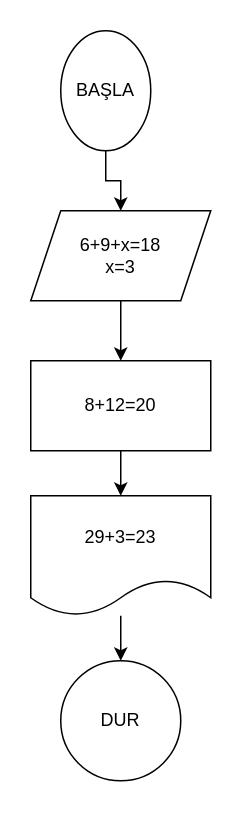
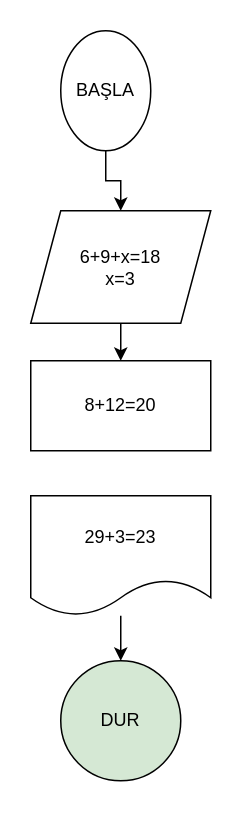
- <mxCell id="6" value="6+9+x=18&lt;br&gt;x=3" style="shape=parallelogram;perimeter=parallelogramPerimeter;whiteSpace=wrap;html=1;fixedSize=1;" vertex="1" parent="1"><mxGeometry x="20" y="140" width="120" height="60" as="geometry" /></mxCell>
+ <mxCell id="6" value="6+9+x=18&lt;br&gt;x=3" style="shape=parallelogram;perimeter=parallelogramPerimeter;whiteSpace=wrap;html=1;fixedSize=1;" vertex="1" parent="1"><mxGeometry x="20" y="140" width="120" height="75" as="geometry" /></mxCell>
- <mxCell id="7" value="" style="edgeStyle=orthogonalEdgeStyle;rounded=0;orthogonalLoop=1;jettySize=auto;html=1;" edge="1" parent="1" source="8" target="10"><mxGeometry relative="1" as="geometry" /></mxCell>
- <mxCell id="2" value="DUR" style="ellipse;whiteSpace=wrap;html=1;aspect=fixed;" vertex="1" parent="1"><mxGeometry x="40" y="440" width="80" height="80" as="geometry" /></mxCell>
+ <mxCell id="2" value="DUR" style="ellipse;whiteSpace=wrap;html=1;aspect=fixed;fillColor=#d5e8d4;" vertex="1" parent="1"><mxGeometry x="40" y="440" width="80" height="80" as="geometry" /></mxCell>
